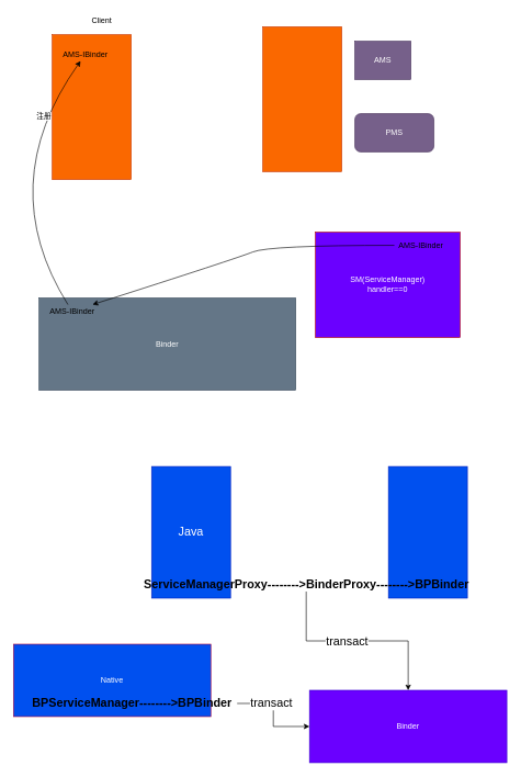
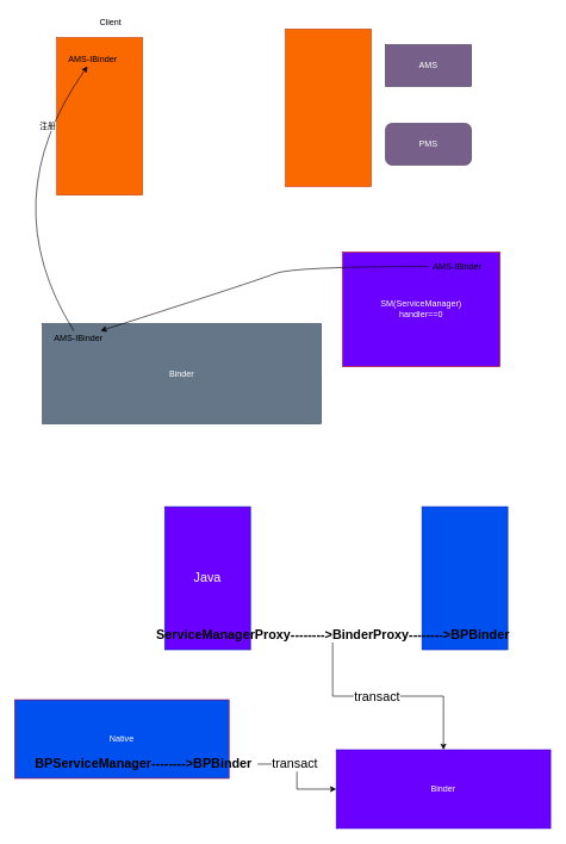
- <mxCell id="6" value="AMS" style="rounded=0;whiteSpace=wrap;html=1;fillColor=#76608a;strokeColor=#432D57;fontColor=#ffffff;" parent="2" vertex="1"><mxGeometry x="480" y="42" width="85" height="58" as="geometry" /></mxCell>
+ <mxCell id="6" value="AMS" style="rounded=0;whiteSpace=wrap;html=1;fillColor=#76608a;strokeColor=#432D57;fontColor=#ffffff;" parent="2" vertex="1"><mxGeometry x="480" y="42" width="120" height="58" as="geometry" /></mxCell>
- <mxCell id="17" value="&lt;font style=&quot;font-size: 18px&quot;&gt;Java&lt;/font&gt;" style="rounded=0;whiteSpace=wrap;html=1;fillColor=#0050ef;strokeColor=#001DBC;fontColor=#ffffff;" vertex="1" parent="16"><mxGeometry x="210" width="120" height="200" as="geometry" /></mxCell>
+ <mxCell id="17" value="&lt;font style=&quot;font-size: 18px&quot;&gt;Java&lt;/font&gt;" style="rounded=0;whiteSpace=wrap;html=1;fillColor=#6a00ff;strokeColor=#001DBC;fontColor=#ffffff;" vertex="1" parent="16"><mxGeometry x="210" width="120" height="200" as="geometry" /></mxCell>
